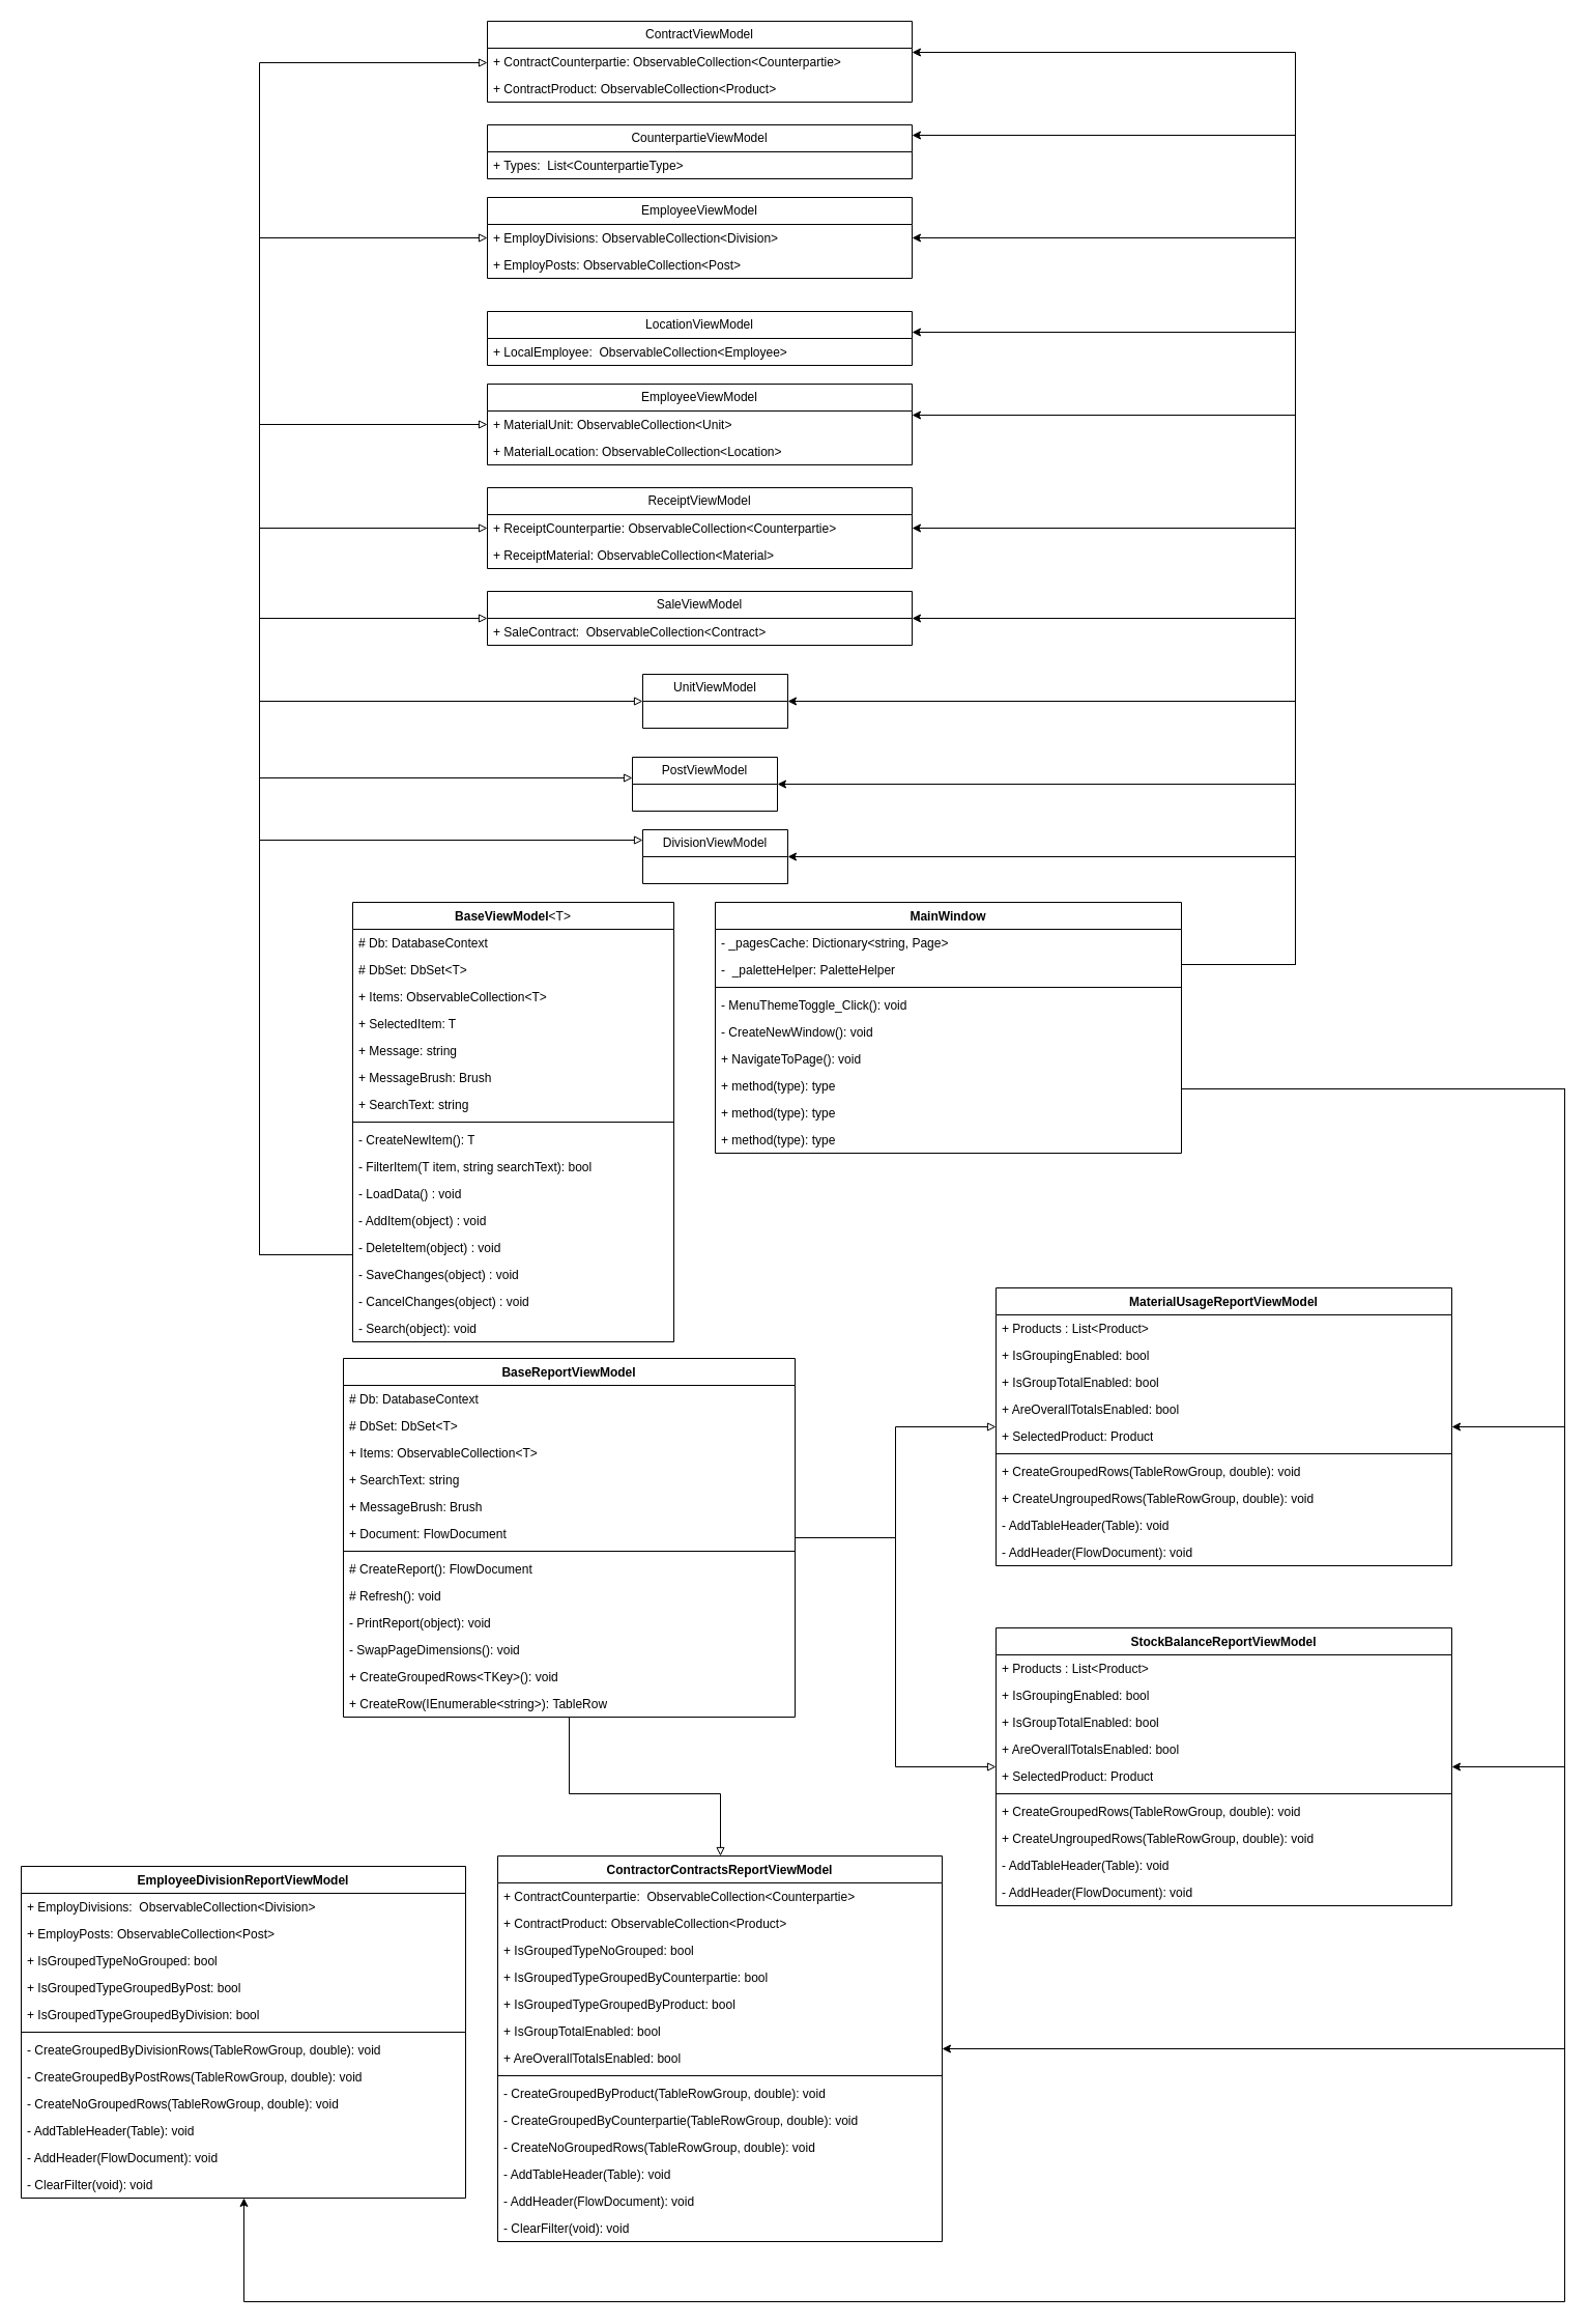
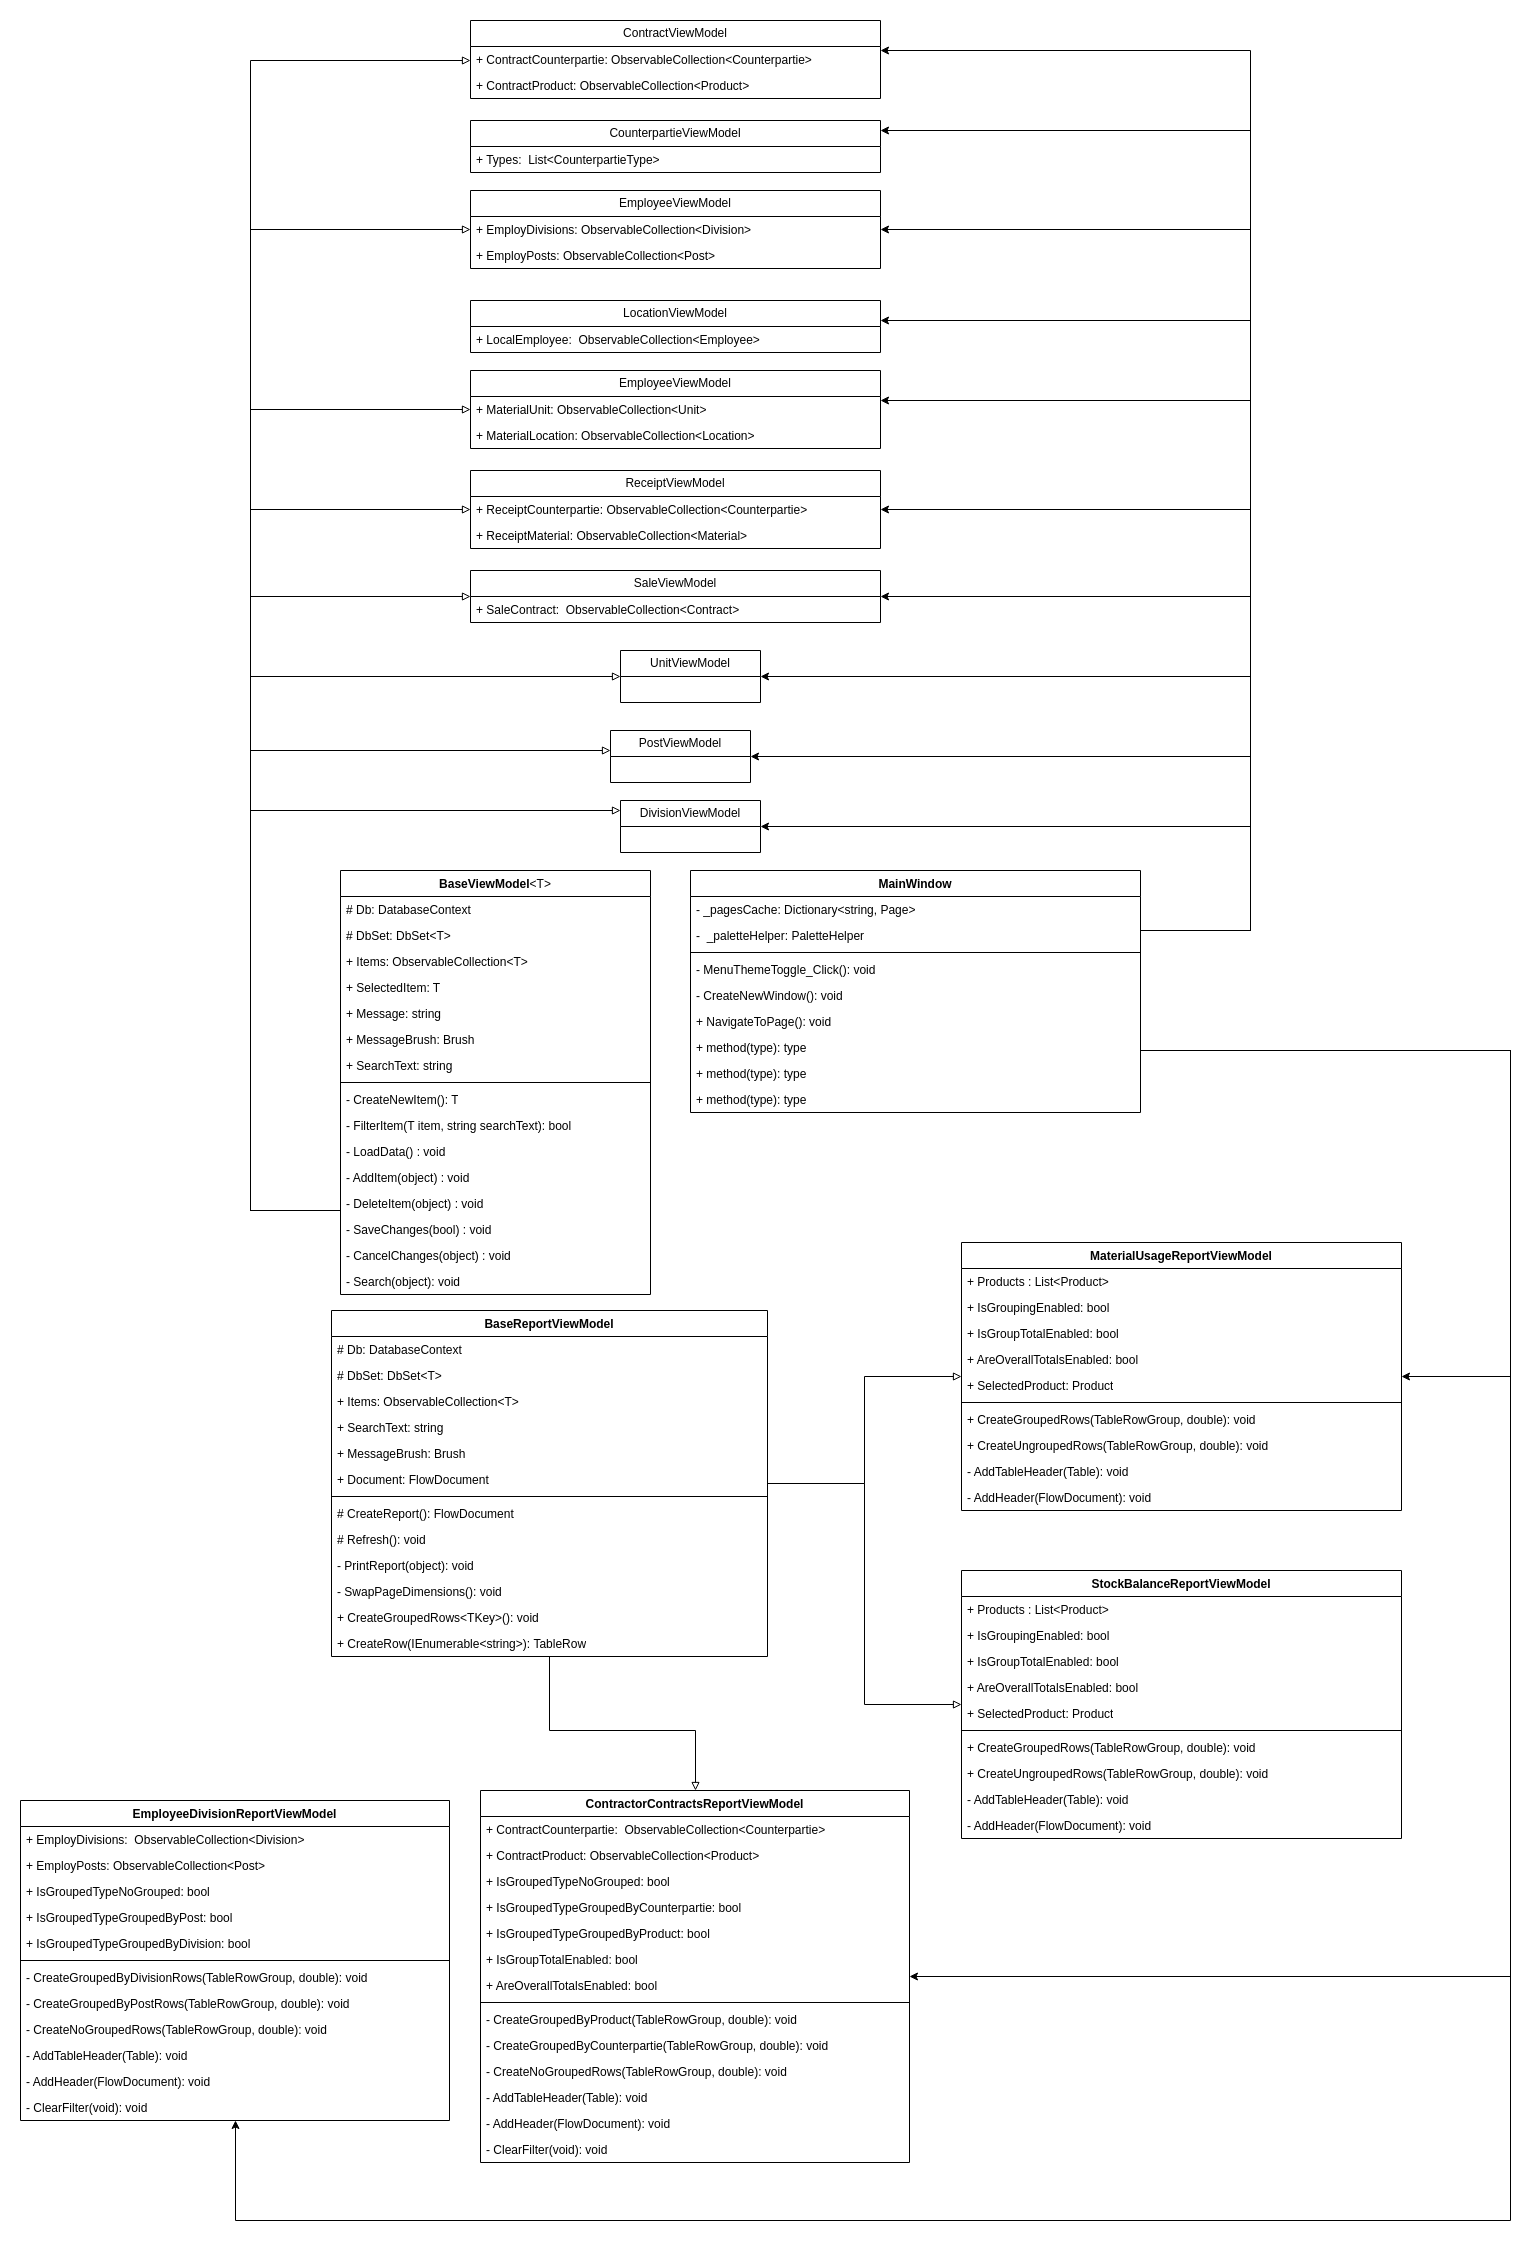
- <mxCell id="24" value="- SaveChanges(object) : void" style="text;strokeColor=none;fillColor=none;align=left;verticalAlign=top;spacingLeft=4;spacingRight=4;overflow=hidden;rotatable=0;points=[[0,0.5],[1,0.5]];portConstraint=eastwest;whiteSpace=wrap;html=1;" vertex="1" parent="10"><mxGeometry y="346" width="310" height="26" as="geometry" /></mxCell>
+ <mxCell id="24" value="- SaveChanges(bool) : void" style="text;strokeColor=none;fillColor=none;align=left;verticalAlign=top;spacingLeft=4;spacingRight=4;overflow=hidden;rotatable=0;points=[[0,0.5],[1,0.5]];portConstraint=eastwest;whiteSpace=wrap;html=1;" vertex="1" parent="10"><mxGeometry y="346" width="310" height="26" as="geometry" /></mxCell>
- <mxCell id="57" style="edgeStyle=orthogonalEdgeStyle;rounded=0;orthogonalLoop=1;jettySize=auto;html=1;" edge="1" parent="1" source="60" target="128"><mxGeometry relative="1" as="geometry"><Array as="points"><mxPoint x="1510" y="1050" /><mxPoint x="1510" y="1704" /></Array></mxGeometry></mxCell>
